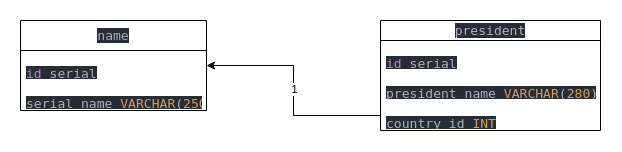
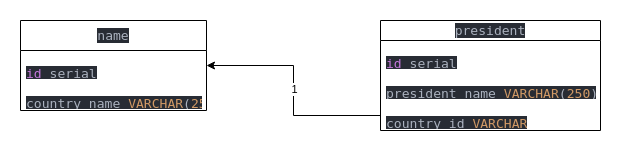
- <mxCell id="7" value="&lt;div style=&quot;background-color: rgb(40, 44, 52); color: rgb(171, 178, 191);&quot;&gt;&lt;pre style=&quot;font-family:'JetBrains Mono',monospace;font-size:9.8pt;&quot;&gt;&lt;div&gt;&lt;pre style=&quot;font-family:'JetBrains Mono',monospace;font-size:9.8pt;&quot;&gt;president_name &lt;span style=&quot;color:#d19a66;&quot;&gt;VARCHAR&lt;/span&gt;(&lt;span style=&quot;color:#d19a66;&quot;&gt;280&lt;/span&gt;)&lt;/pre&gt;&lt;/div&gt;&lt;/pre&gt;&lt;/div&gt;" style="text;strokeColor=none;fillColor=none;align=left;verticalAlign=middle;spacingLeft=4;spacingRight=4;overflow=hidden;points=[[0,0.5],[1,0.5]];portConstraint=eastwest;rotatable=0;whiteSpace=wrap;html=1;" vertex="1" parent="5"><mxGeometry y="50" width="220" height="30" as="geometry" /></mxCell>
+ <mxCell id="7" value="&lt;div style=&quot;background-color: rgb(40, 44, 52); color: rgb(171, 178, 191);&quot;&gt;&lt;pre style=&quot;font-family:'JetBrains Mono',monospace;font-size:9.8pt;&quot;&gt;&lt;div&gt;&lt;pre style=&quot;font-family:'JetBrains Mono',monospace;font-size:9.8pt;&quot;&gt;president_name &lt;span style=&quot;color:#d19a66;&quot;&gt;VARCHAR&lt;/span&gt;(&lt;span style=&quot;color:#d19a66;&quot;&gt;250&lt;/span&gt;)&lt;/pre&gt;&lt;/div&gt;&lt;/pre&gt;&lt;/div&gt;" style="text;strokeColor=none;fillColor=none;align=left;verticalAlign=middle;spacingLeft=4;spacingRight=4;overflow=hidden;points=[[0,0.5],[1,0.5]];portConstraint=eastwest;rotatable=0;whiteSpace=wrap;html=1;" vertex="1" parent="5"><mxGeometry y="50" width="220" height="30" as="geometry" /></mxCell>
- <mxCell id="4" value="&lt;div style=&quot;background-color: rgb(40, 44, 52); color: rgb(171, 178, 191);&quot;&gt;&lt;pre style=&quot;font-family:'JetBrains Mono',monospace;font-size:9.8pt;&quot;&gt;&lt;pre style=&quot;font-family:'JetBrains Mono',monospace;font-size:9.8pt;&quot;&gt;&lt;pre style=&quot;font-family:'JetBrains Mono',monospace;font-size:9.8pt;&quot;&gt;&lt;pre style=&quot;font-family:'JetBrains Mono',monospace;font-size:9.8pt;&quot;&gt;&lt;div&gt;&lt;pre style=&quot;font-family:'JetBrains Mono',monospace;font-size:9.8pt;&quot;&gt;serial_name &lt;span style=&quot;color:#d19a66;&quot;&gt;VARCHAR&lt;/span&gt;(&lt;span style=&quot;color:#d19a66;&quot;&gt;250&lt;/span&gt;)&lt;/pre&gt;&lt;/div&gt;&lt;/pre&gt;&lt;/pre&gt;&lt;/pre&gt;&lt;/pre&gt;&lt;/div&gt;" style="text;strokeColor=none;fillColor=none;align=left;verticalAlign=middle;spacingLeft=4;spacingRight=4;overflow=hidden;points=[[0,0.5],[1,0.5]];portConstraint=eastwest;rotatable=0;whiteSpace=wrap;html=1;" vertex="1" parent="2"><mxGeometry y="60" width="186" height="30" as="geometry" /></mxCell>
+ <mxCell id="4" value="&lt;div style=&quot;background-color: rgb(40, 44, 52); color: rgb(171, 178, 191);&quot;&gt;&lt;pre style=&quot;font-family:'JetBrains Mono',monospace;font-size:9.8pt;&quot;&gt;&lt;pre style=&quot;font-family:'JetBrains Mono',monospace;font-size:9.8pt;&quot;&gt;&lt;pre style=&quot;font-family:'JetBrains Mono',monospace;font-size:9.8pt;&quot;&gt;&lt;pre style=&quot;font-family:'JetBrains Mono',monospace;font-size:9.8pt;&quot;&gt;&lt;div&gt;&lt;pre style=&quot;font-family:'JetBrains Mono',monospace;font-size:9.8pt;&quot;&gt;country_name &lt;span style=&quot;color:#d19a66;&quot;&gt;VARCHAR&lt;/span&gt;(&lt;span style=&quot;color:#d19a66;&quot;&gt;250&lt;/span&gt;)&lt;/pre&gt;&lt;/div&gt;&lt;/pre&gt;&lt;/pre&gt;&lt;/pre&gt;&lt;/pre&gt;&lt;/div&gt;" style="text;strokeColor=none;fillColor=none;align=left;verticalAlign=middle;spacingLeft=4;spacingRight=4;overflow=hidden;points=[[0,0.5],[1,0.5]];portConstraint=eastwest;rotatable=0;whiteSpace=wrap;html=1;" vertex="1" parent="2"><mxGeometry y="60" width="186" height="30" as="geometry" /></mxCell>
- <mxCell id="8" value="&lt;div style=&quot;background-color: rgb(40, 44, 52); color: rgb(171, 178, 191);&quot;&gt;&lt;pre style=&quot;font-family:'JetBrains Mono',monospace;font-size:9.8pt;&quot;&gt;&lt;pre style=&quot;font-family:'JetBrains Mono',monospace;font-size:9.8pt;&quot;&gt;&lt;div&gt;&lt;pre style=&quot;font-family:'JetBrains Mono',monospace;font-size:9.8pt;&quot;&gt;country_id &lt;span style=&quot;color:#d19a66;&quot;&gt;INT&lt;/span&gt;&lt;/pre&gt;&lt;/div&gt;&lt;/pre&gt;&lt;/pre&gt;&lt;/div&gt;" style="text;strokeColor=none;fillColor=none;align=left;verticalAlign=middle;spacingLeft=4;spacingRight=4;overflow=hidden;points=[[0,0.5],[1,0.5]];portConstraint=eastwest;rotatable=0;whiteSpace=wrap;html=1;" vertex="1" parent="5"><mxGeometry y="80" width="220" height="30" as="geometry" /></mxCell>
+ <mxCell id="8" value="&lt;div style=&quot;background-color: rgb(40, 44, 52); color: rgb(171, 178, 191);&quot;&gt;&lt;pre style=&quot;font-family:'JetBrains Mono',monospace;font-size:9.8pt;&quot;&gt;&lt;pre style=&quot;font-family:'JetBrains Mono',monospace;font-size:9.8pt;&quot;&gt;&lt;div&gt;&lt;pre style=&quot;font-family:'JetBrains Mono',monospace;font-size:9.8pt;&quot;&gt;country_id &lt;span style=&quot;color:#d19a66;&quot;&gt;VARCHAR&lt;/span&gt;&lt;/pre&gt;&lt;/div&gt;&lt;/pre&gt;&lt;/pre&gt;&lt;/div&gt;" style="text;strokeColor=none;fillColor=none;align=left;verticalAlign=middle;spacingLeft=4;spacingRight=4;overflow=hidden;points=[[0,0.5],[1,0.5]];portConstraint=eastwest;rotatable=0;whiteSpace=wrap;html=1;" vertex="1" parent="5"><mxGeometry y="80" width="220" height="30" as="geometry" /></mxCell>
